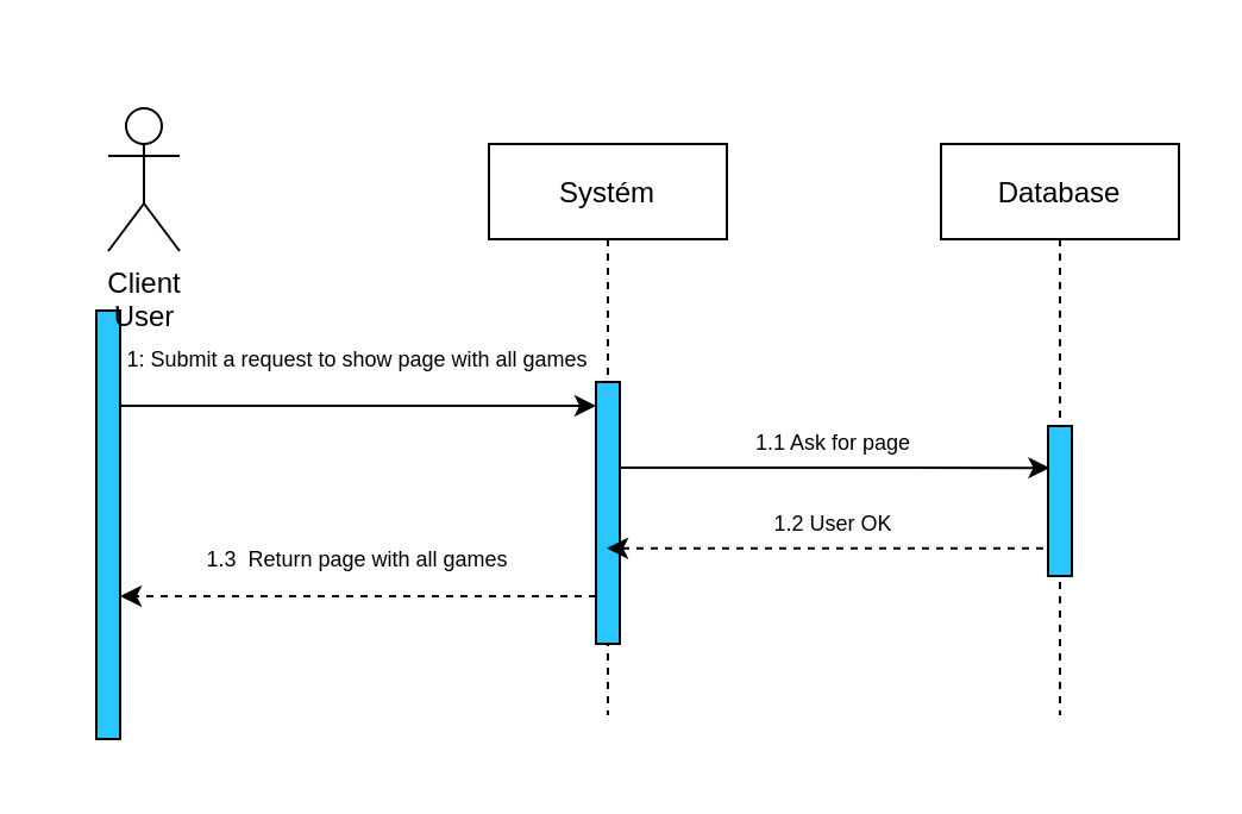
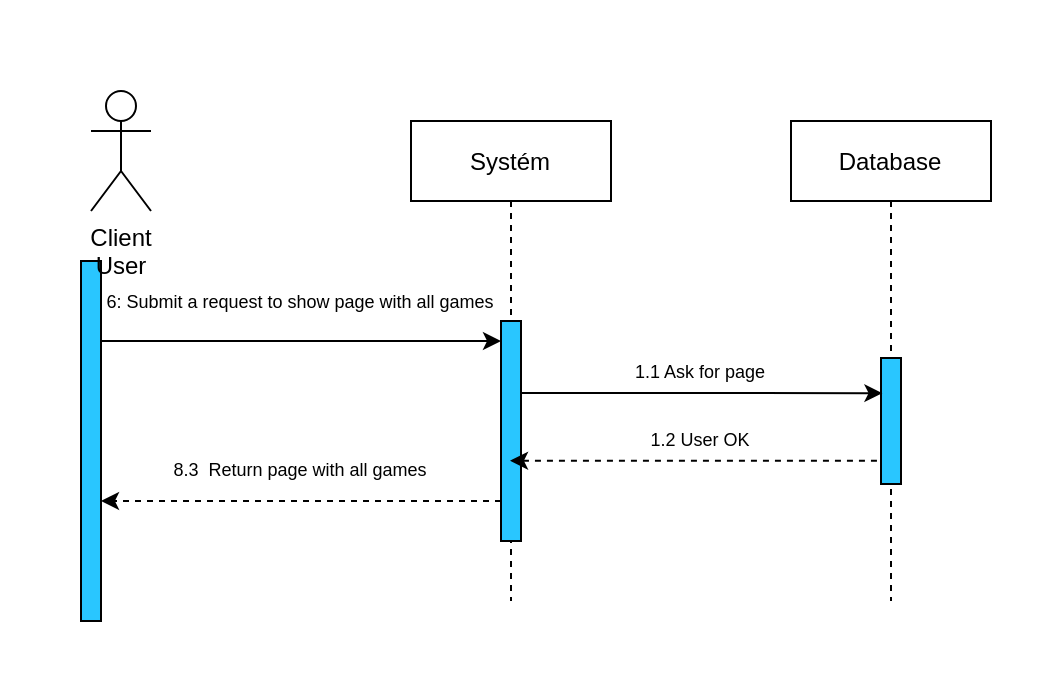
- <mxCell id="12" value="&lt;font style=&quot;font-size: 9px;&quot;&gt;1: Submit a request to show page with all games&lt;br&gt;&lt;/font&gt;" style="text;html=1;strokeColor=none;fillColor=none;align=center;verticalAlign=middle;whiteSpace=wrap;rounded=0;" vertex="1" parent="1"><mxGeometry x="50" y="140" width="200" height="20" as="geometry" /></mxCell>
+ <mxCell id="12" value="&lt;font style=&quot;font-size: 9px;&quot;&gt;6: Submit a request to show page with all games&lt;br&gt;&lt;/font&gt;" style="text;html=1;strokeColor=none;fillColor=none;align=center;verticalAlign=middle;whiteSpace=wrap;rounded=0;" vertex="1" parent="1"><mxGeometry x="50" y="140" width="200" height="20" as="geometry" /></mxCell>
- <mxCell id="16" value="&lt;font style=&quot;font-size: 9px;&quot;&gt;1.3&amp;nbsp; Return page with all games&lt;/font&gt;" style="text;html=1;strokeColor=none;fillColor=none;align=center;verticalAlign=middle;whiteSpace=wrap;rounded=0;fontSize=9;" vertex="1" parent="1"><mxGeometry x="70" y="230" width="160" height="10" as="geometry" /></mxCell>
+ <mxCell id="16" value="&lt;font style=&quot;font-size: 9px;&quot;&gt;8.3&amp;nbsp; Return page with all games&lt;/font&gt;" style="text;html=1;strokeColor=none;fillColor=none;align=center;verticalAlign=middle;whiteSpace=wrap;rounded=0;fontSize=9;" vertex="1" parent="1"><mxGeometry x="70" y="230" width="160" height="10" as="geometry" /></mxCell>
